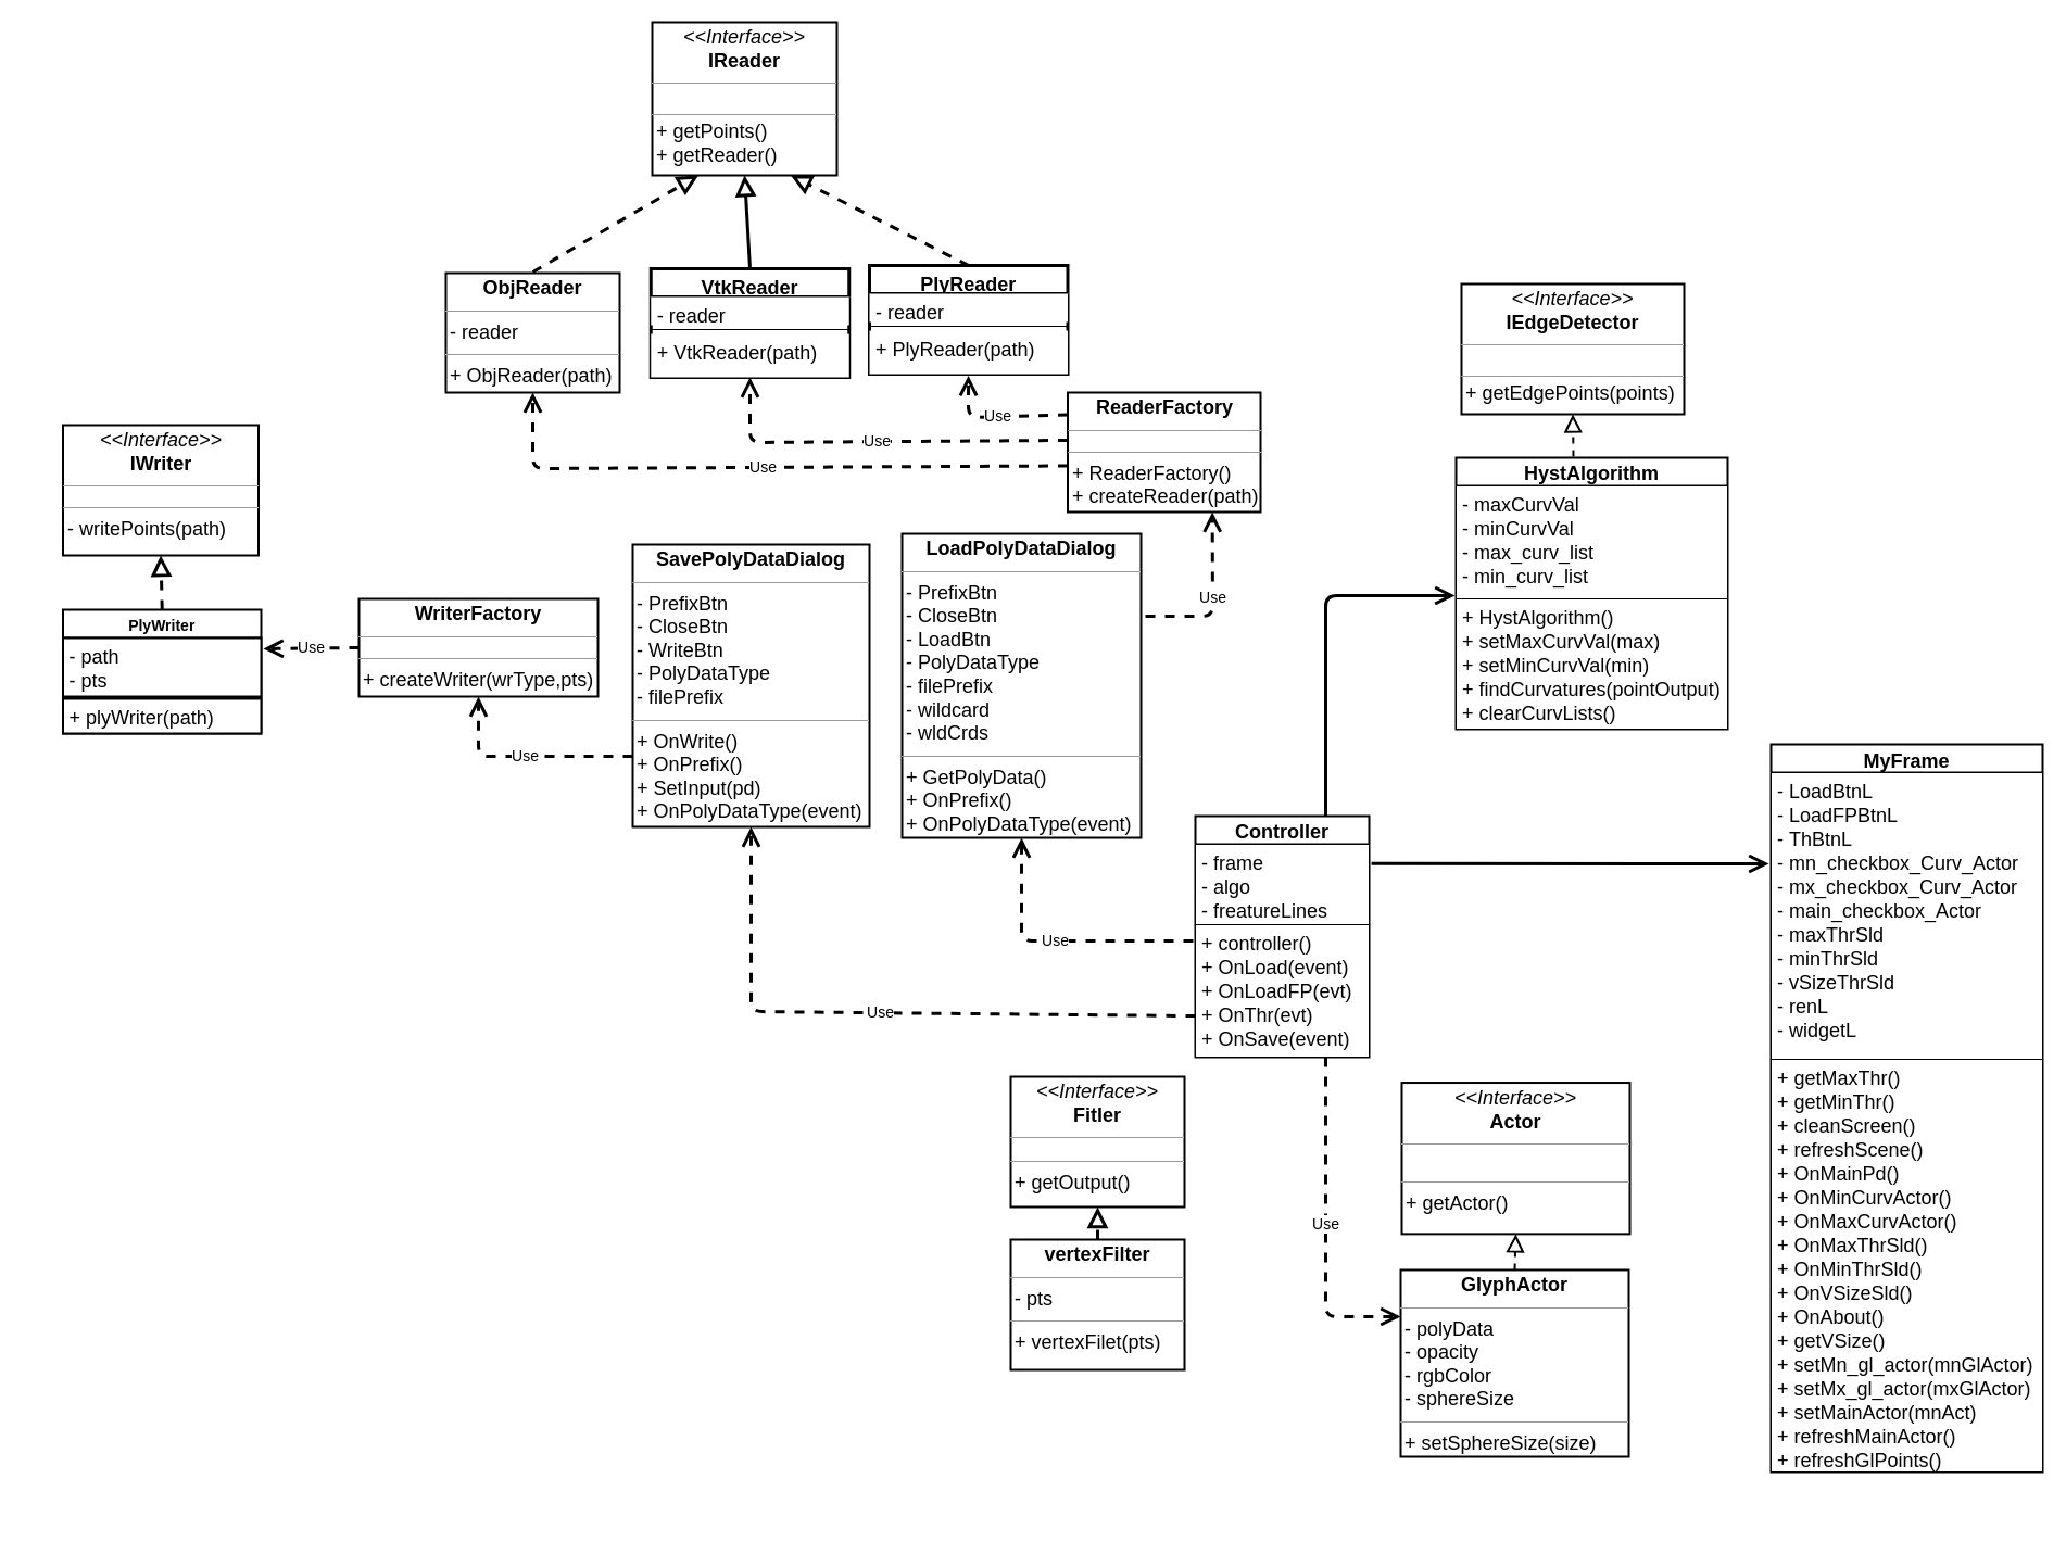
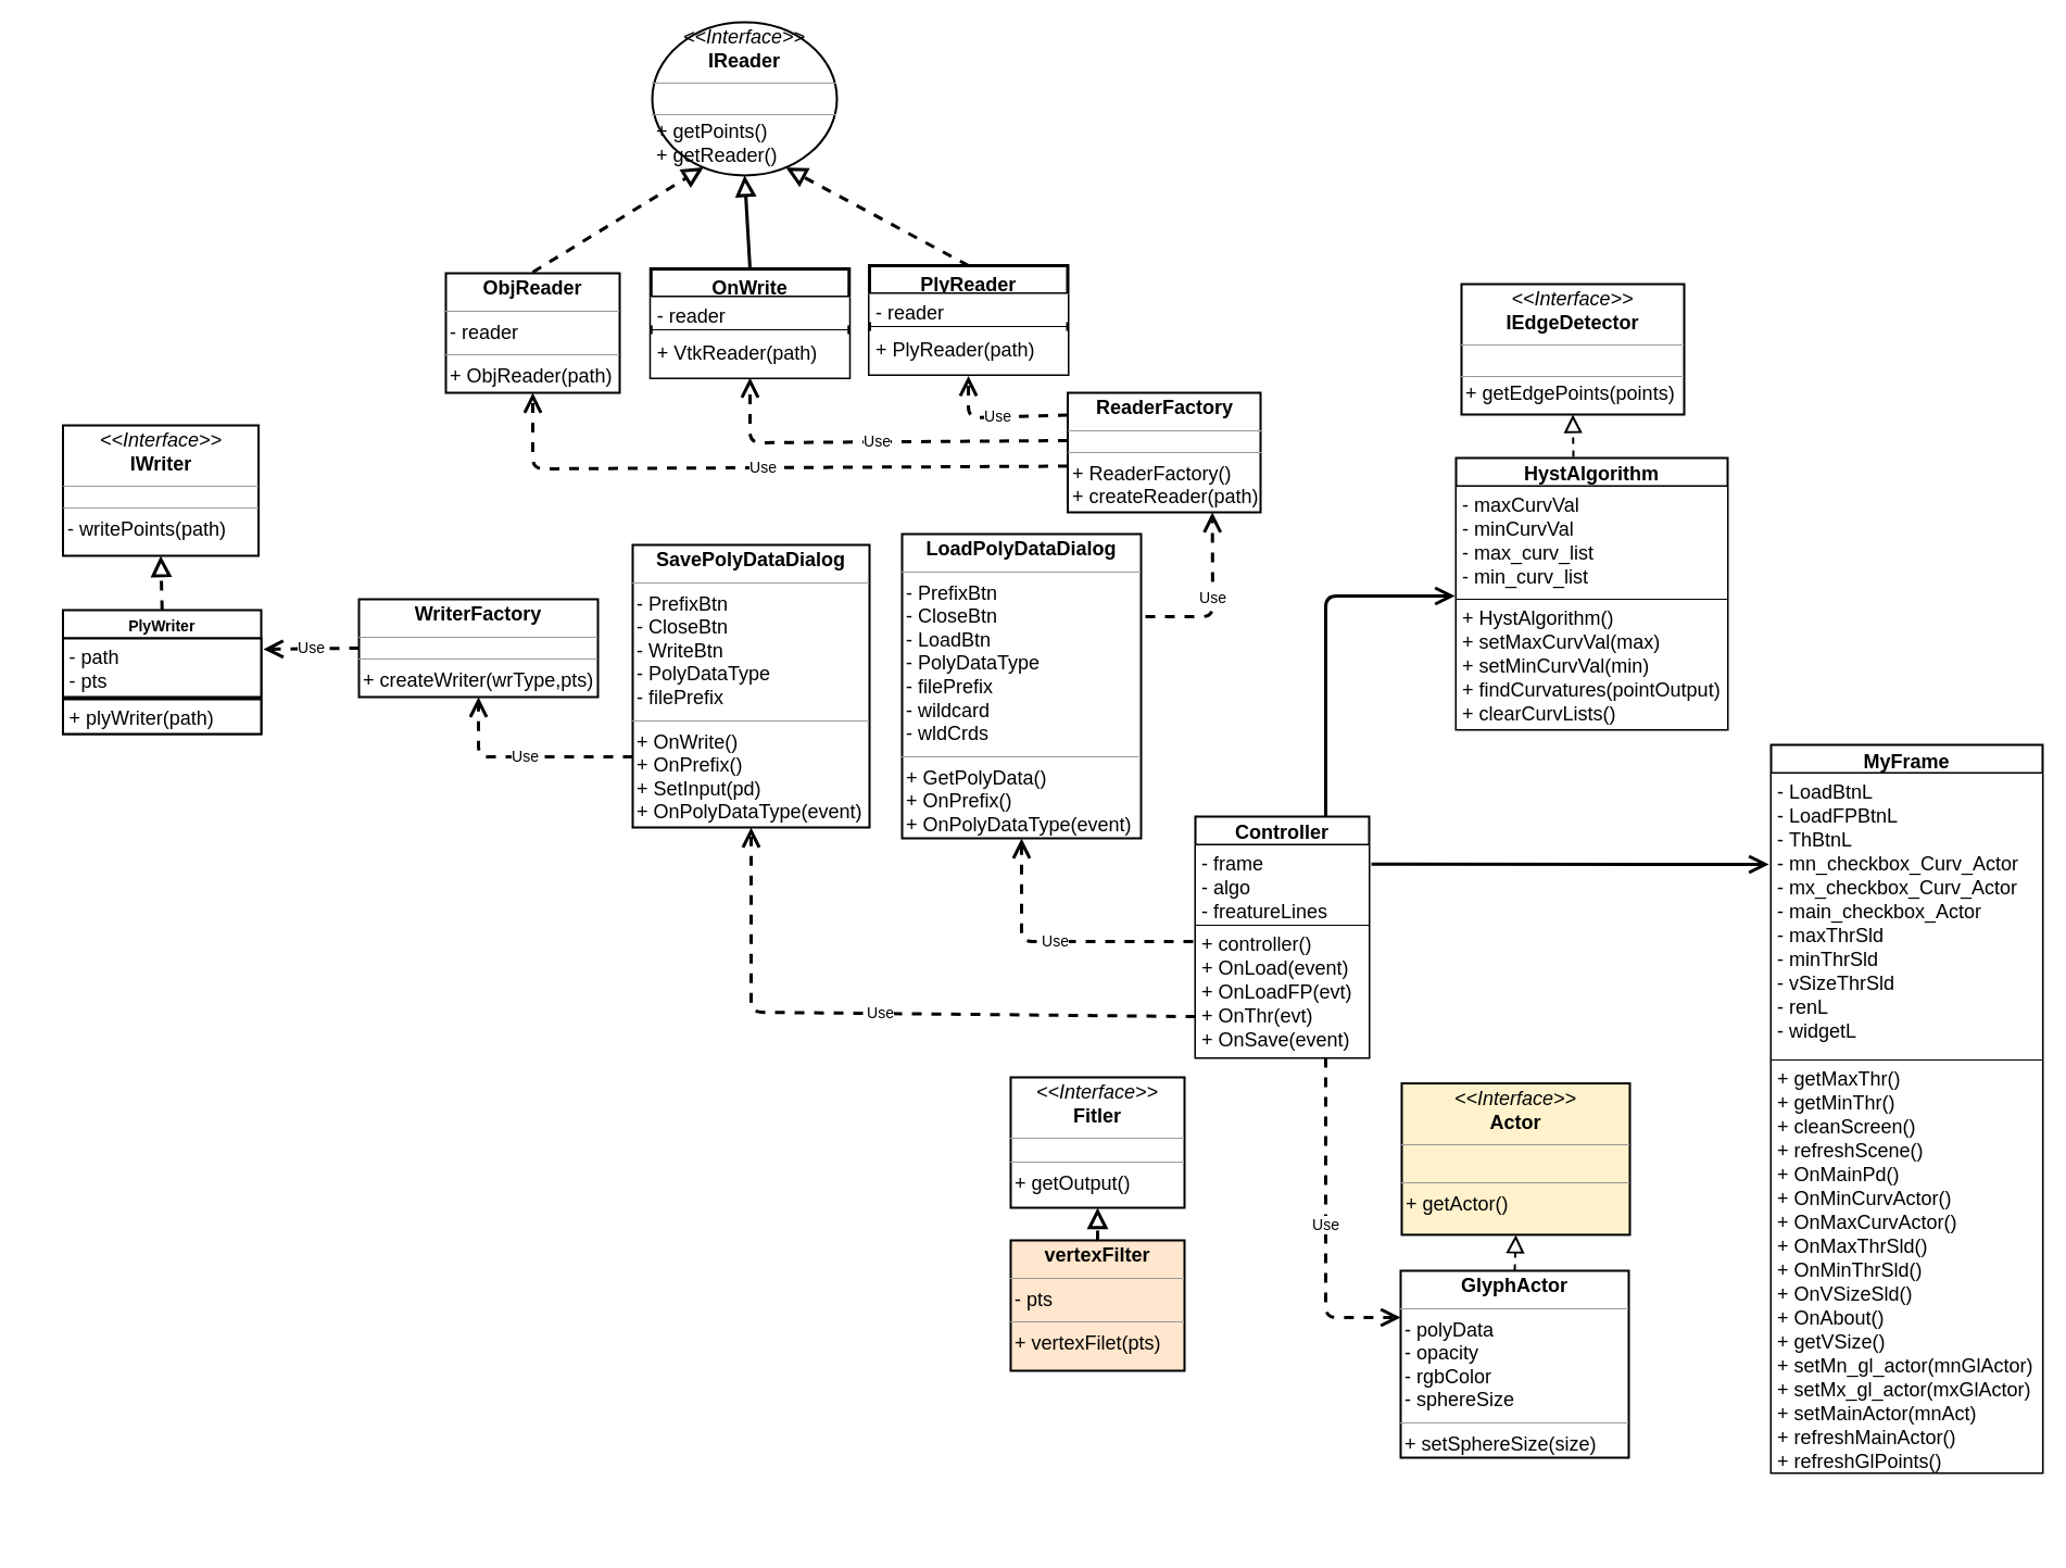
- <mxCell id="22" value="&lt;p style=&quot;margin: 4px 0px 0px ; text-align: center ; font-size: 18px&quot;&gt;&lt;font style=&quot;font-size: 18px&quot;&gt;&lt;i&gt;&amp;lt;&amp;lt;Interface&amp;gt;&amp;gt;&lt;/i&gt;&lt;br&gt;&lt;b&gt;IReader&lt;/b&gt;&lt;/font&gt;&lt;/p&gt;&lt;hr size=&quot;1&quot; style=&quot;font-size: 18px&quot;&gt;&lt;p style=&quot;margin: 0px 0px 0px 4px ; font-size: 11px&quot;&gt;&lt;font style=&quot;font-size: 11px&quot;&gt;&lt;br&gt;&lt;/font&gt;&lt;/p&gt;&lt;hr size=&quot;1&quot; style=&quot;font-size: 11px&quot;&gt;&lt;p style=&quot;margin: 0px 0px 0px 4px ; font-size: 18px&quot;&gt;&lt;font style=&quot;font-size: 18px&quot;&gt;+ getPoints()&lt;br&gt;&lt;/font&gt;&lt;/p&gt;&lt;p style=&quot;margin: 0px 0px 0px 4px ; font-size: 18px&quot;&gt;&lt;font style=&quot;font-size: 18px&quot;&gt;+ getReader()&lt;/font&gt;&lt;/p&gt;" style="verticalAlign=top;align=left;overflow=fill;fontSize=12;fontFamily=Helvetica;html=1;strokeWidth=2;" parent="1" vertex="1"><mxGeometry x="600" y="20" width="170" height="141" as="geometry" /></mxCell>
+ <mxCell id="22" value="&lt;p style=&quot;margin: 4px 0px 0px ; text-align: center ; font-size: 18px&quot;&gt;&lt;font style=&quot;font-size: 18px&quot;&gt;&lt;i&gt;&amp;lt;&amp;lt;Interface&amp;gt;&amp;gt;&lt;/i&gt;&lt;br&gt;&lt;b&gt;IReader&lt;/b&gt;&lt;/font&gt;&lt;/p&gt;&lt;hr size=&quot;1&quot; style=&quot;font-size: 18px&quot;&gt;&lt;p style=&quot;margin: 0px 0px 0px 4px ; font-size: 11px&quot;&gt;&lt;font style=&quot;font-size: 11px&quot;&gt;&lt;br&gt;&lt;/font&gt;&lt;/p&gt;&lt;hr size=&quot;1&quot; style=&quot;font-size: 11px&quot;&gt;&lt;p style=&quot;margin: 0px 0px 0px 4px ; font-size: 18px&quot;&gt;&lt;font style=&quot;font-size: 18px&quot;&gt;+ getPoints()&lt;br&gt;&lt;/font&gt;&lt;/p&gt;&lt;p style=&quot;margin: 0px 0px 0px 4px ; font-size: 18px&quot;&gt;&lt;font style=&quot;font-size: 18px&quot;&gt;+ getReader()&lt;/font&gt;&lt;/p&gt;" style="ellipse;verticalAlign=top;align=left;overflow=fill;fontSize=12;fontFamily=Helvetica;html=1;strokeWidth=2;" parent="1" vertex="1"><mxGeometry x="600" y="20" width="170" height="141" as="geometry" /></mxCell>
- <mxCell id="36" value="VtkReader" style="swimlane;fontStyle=1;align=center;verticalAlign=top;childLayout=stackLayout;horizontal=1;startSize=26;horizontalStack=0;resizeParent=1;resizeParentMax=0;resizeLast=0;collapsible=1;marginBottom=0;fontSize=18;strokeWidth=3;" parent="1" vertex="1"><mxGeometry x="598.75" y="247" width="182.5" height="100" as="geometry" /></mxCell>
+ <mxCell id="36" value="OnWrite" style="swimlane;fontStyle=1;align=center;verticalAlign=top;childLayout=stackLayout;horizontal=1;startSize=26;horizontalStack=0;resizeParent=1;resizeParentMax=0;resizeLast=0;collapsible=1;marginBottom=0;fontSize=18;strokeWidth=3;" parent="1" vertex="1"><mxGeometry x="598.75" y="247" width="182.5" height="100" as="geometry" /></mxCell>
- <mxCell id="32" value="&lt;p style=&quot;margin: 4px 0px 0px ; text-align: center ; font-size: 18px&quot;&gt;&lt;font style=&quot;font-size: 18px&quot;&gt;&lt;i&gt;&amp;lt;&amp;lt;Interface&amp;gt;&amp;gt;&lt;/i&gt;&lt;br&gt;&lt;b&gt;Actor&lt;/b&gt;&lt;/font&gt;&lt;/p&gt;&lt;hr size=&quot;1&quot; style=&quot;font-size: 18px&quot;&gt;&lt;p style=&quot;margin: 0px 0px 0px 4px ; font-size: 13px&quot;&gt;&lt;font style=&quot;font-size: 13px&quot;&gt;&lt;br&gt;&lt;/font&gt;&lt;/p&gt;&lt;hr size=&quot;1&quot; style=&quot;font-size: 18px&quot;&gt;&lt;p style=&quot;margin: 0px 0px 0px 4px ; font-size: 18px&quot;&gt;&lt;font style=&quot;font-size: 18px&quot;&gt;+ getActor()&lt;/font&gt;&lt;/p&gt;" style="verticalAlign=top;align=left;overflow=fill;fontSize=12;fontFamily=Helvetica;html=1;strokeWidth=2;" parent="31" vertex="1"><mxGeometry y="35.548" width="210" height="139.333" as="geometry" /></mxCell>
+ <mxCell id="32" value="&lt;p style=&quot;margin: 4px 0px 0px ; text-align: center ; font-size: 18px&quot;&gt;&lt;font style=&quot;font-size: 18px&quot;&gt;&lt;i&gt;&amp;lt;&amp;lt;Interface&amp;gt;&amp;gt;&lt;/i&gt;&lt;br&gt;&lt;b&gt;Actor&lt;/b&gt;&lt;/font&gt;&lt;/p&gt;&lt;hr size=&quot;1&quot; style=&quot;font-size: 18px&quot;&gt;&lt;p style=&quot;margin: 0px 0px 0px 4px ; font-size: 13px&quot;&gt;&lt;font style=&quot;font-size: 13px&quot;&gt;&lt;br&gt;&lt;/font&gt;&lt;/p&gt;&lt;hr size=&quot;1&quot; style=&quot;font-size: 18px&quot;&gt;&lt;p style=&quot;margin: 0px 0px 0px 4px ; font-size: 18px&quot;&gt;&lt;font style=&quot;font-size: 18px&quot;&gt;+ getActor()&lt;/font&gt;&lt;/p&gt;" style="verticalAlign=top;align=left;overflow=fill;fontSize=12;fontFamily=Helvetica;html=1;strokeWidth=2;fillColor=#fff2cc;" parent="31" vertex="1"><mxGeometry y="35.548" width="210" height="139.333" as="geometry" /></mxCell>
- <mxCell id="49" value="&lt;p style=&quot;margin: 4px 0px 0px ; text-align: center ; font-size: 18px&quot;&gt;&lt;b&gt;&lt;font style=&quot;font-size: 18px&quot;&gt;vertexFilter&lt;/font&gt;&lt;/b&gt;&lt;/p&gt;&lt;hr size=&quot;1&quot; style=&quot;font-size: 18px&quot;&gt;&lt;p style=&quot;margin: 0px 0px 0px 4px ; font-size: 18px&quot;&gt;&lt;font style=&quot;font-size: 18px&quot;&gt;- pts&lt;/font&gt;&lt;/p&gt;&lt;hr size=&quot;1&quot; style=&quot;font-size: 18px&quot;&gt;&lt;p style=&quot;margin: 0px 0px 0px 4px ; font-size: 18px&quot;&gt;&lt;font style=&quot;font-size: 18px&quot;&gt;+ vertexFilet(pts)&lt;/font&gt;&lt;/p&gt;" style="verticalAlign=top;align=left;overflow=fill;fontSize=12;fontFamily=Helvetica;html=1;strokeWidth=2;" parent="47" vertex="1"><mxGeometry y="150" width="160" height="120" as="geometry" /></mxCell>
+ <mxCell id="49" value="&lt;p style=&quot;margin: 4px 0px 0px ; text-align: center ; font-size: 18px&quot;&gt;&lt;b&gt;&lt;font style=&quot;font-size: 18px&quot;&gt;vertexFilter&lt;/font&gt;&lt;/b&gt;&lt;/p&gt;&lt;hr size=&quot;1&quot; style=&quot;font-size: 18px&quot;&gt;&lt;p style=&quot;margin: 0px 0px 0px 4px ; font-size: 18px&quot;&gt;&lt;font style=&quot;font-size: 18px&quot;&gt;- pts&lt;/font&gt;&lt;/p&gt;&lt;hr size=&quot;1&quot; style=&quot;font-size: 18px&quot;&gt;&lt;p style=&quot;margin: 0px 0px 0px 4px ; font-size: 18px&quot;&gt;&lt;font style=&quot;font-size: 18px&quot;&gt;+ vertexFilet(pts)&lt;/font&gt;&lt;/p&gt;" style="verticalAlign=top;align=left;overflow=fill;fontSize=12;fontFamily=Helvetica;html=1;strokeWidth=2;fillColor=#ffe6cc;" parent="47" vertex="1"><mxGeometry y="150" width="160" height="120" as="geometry" /></mxCell>
